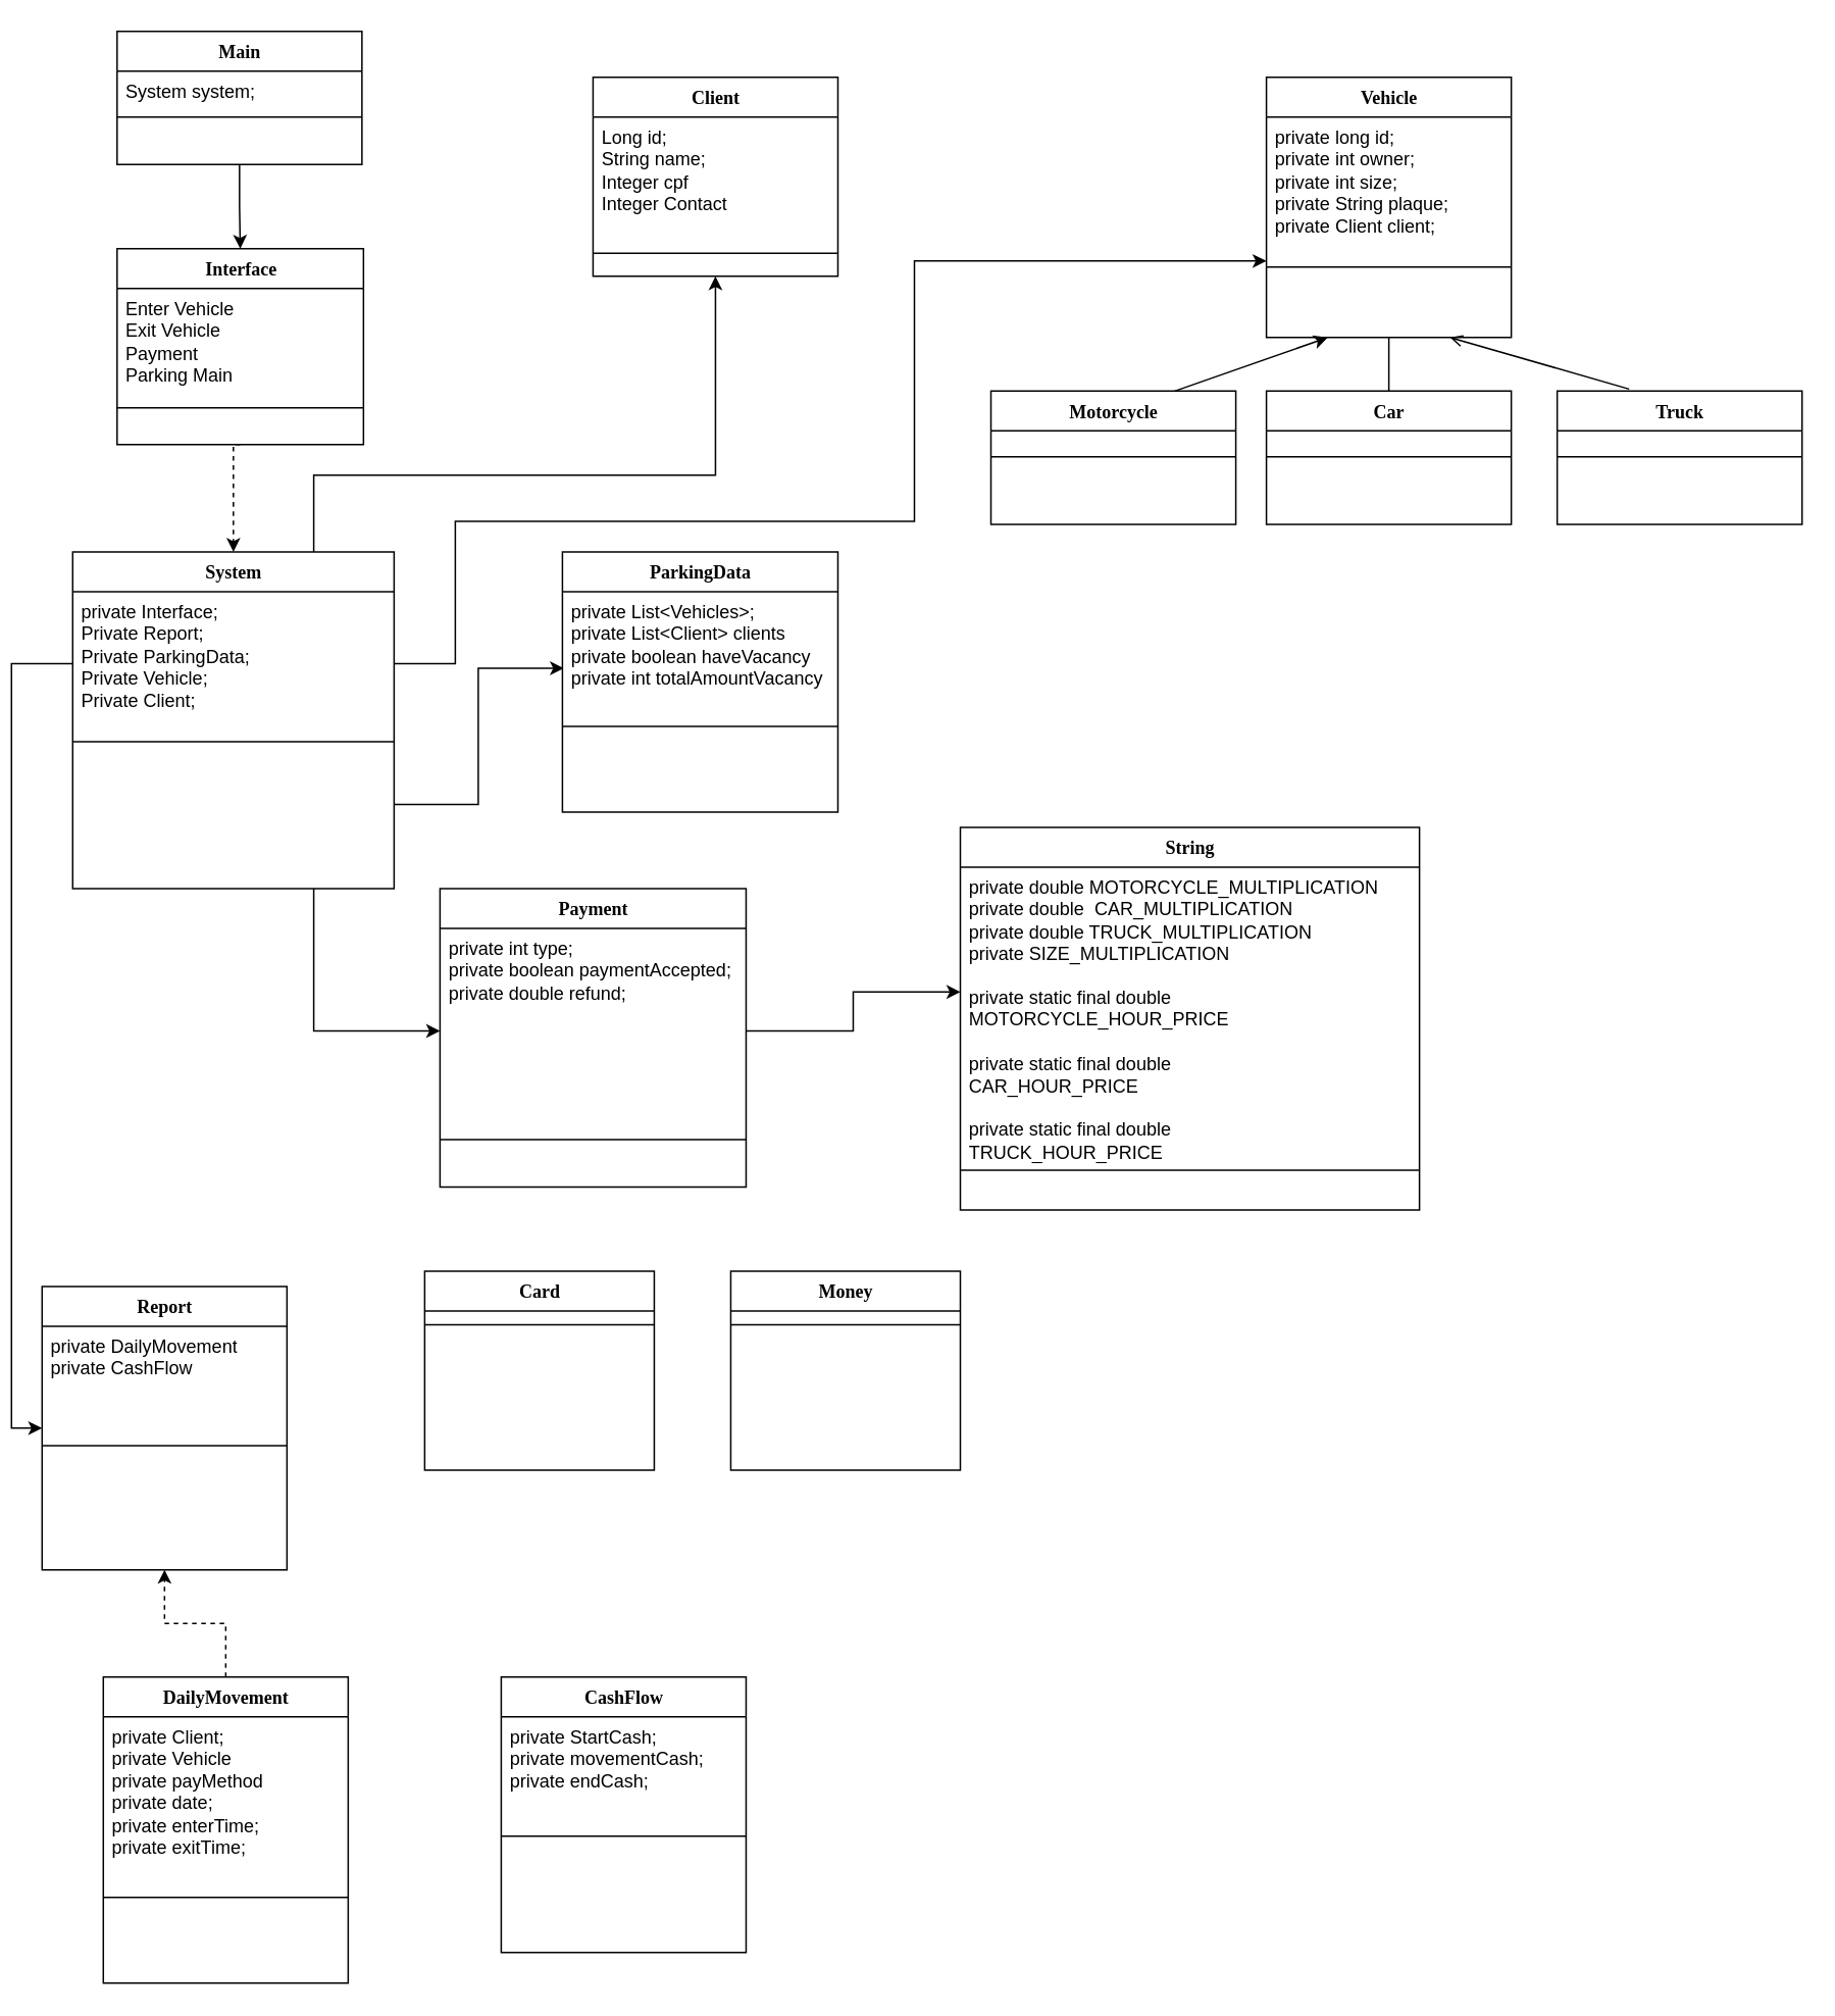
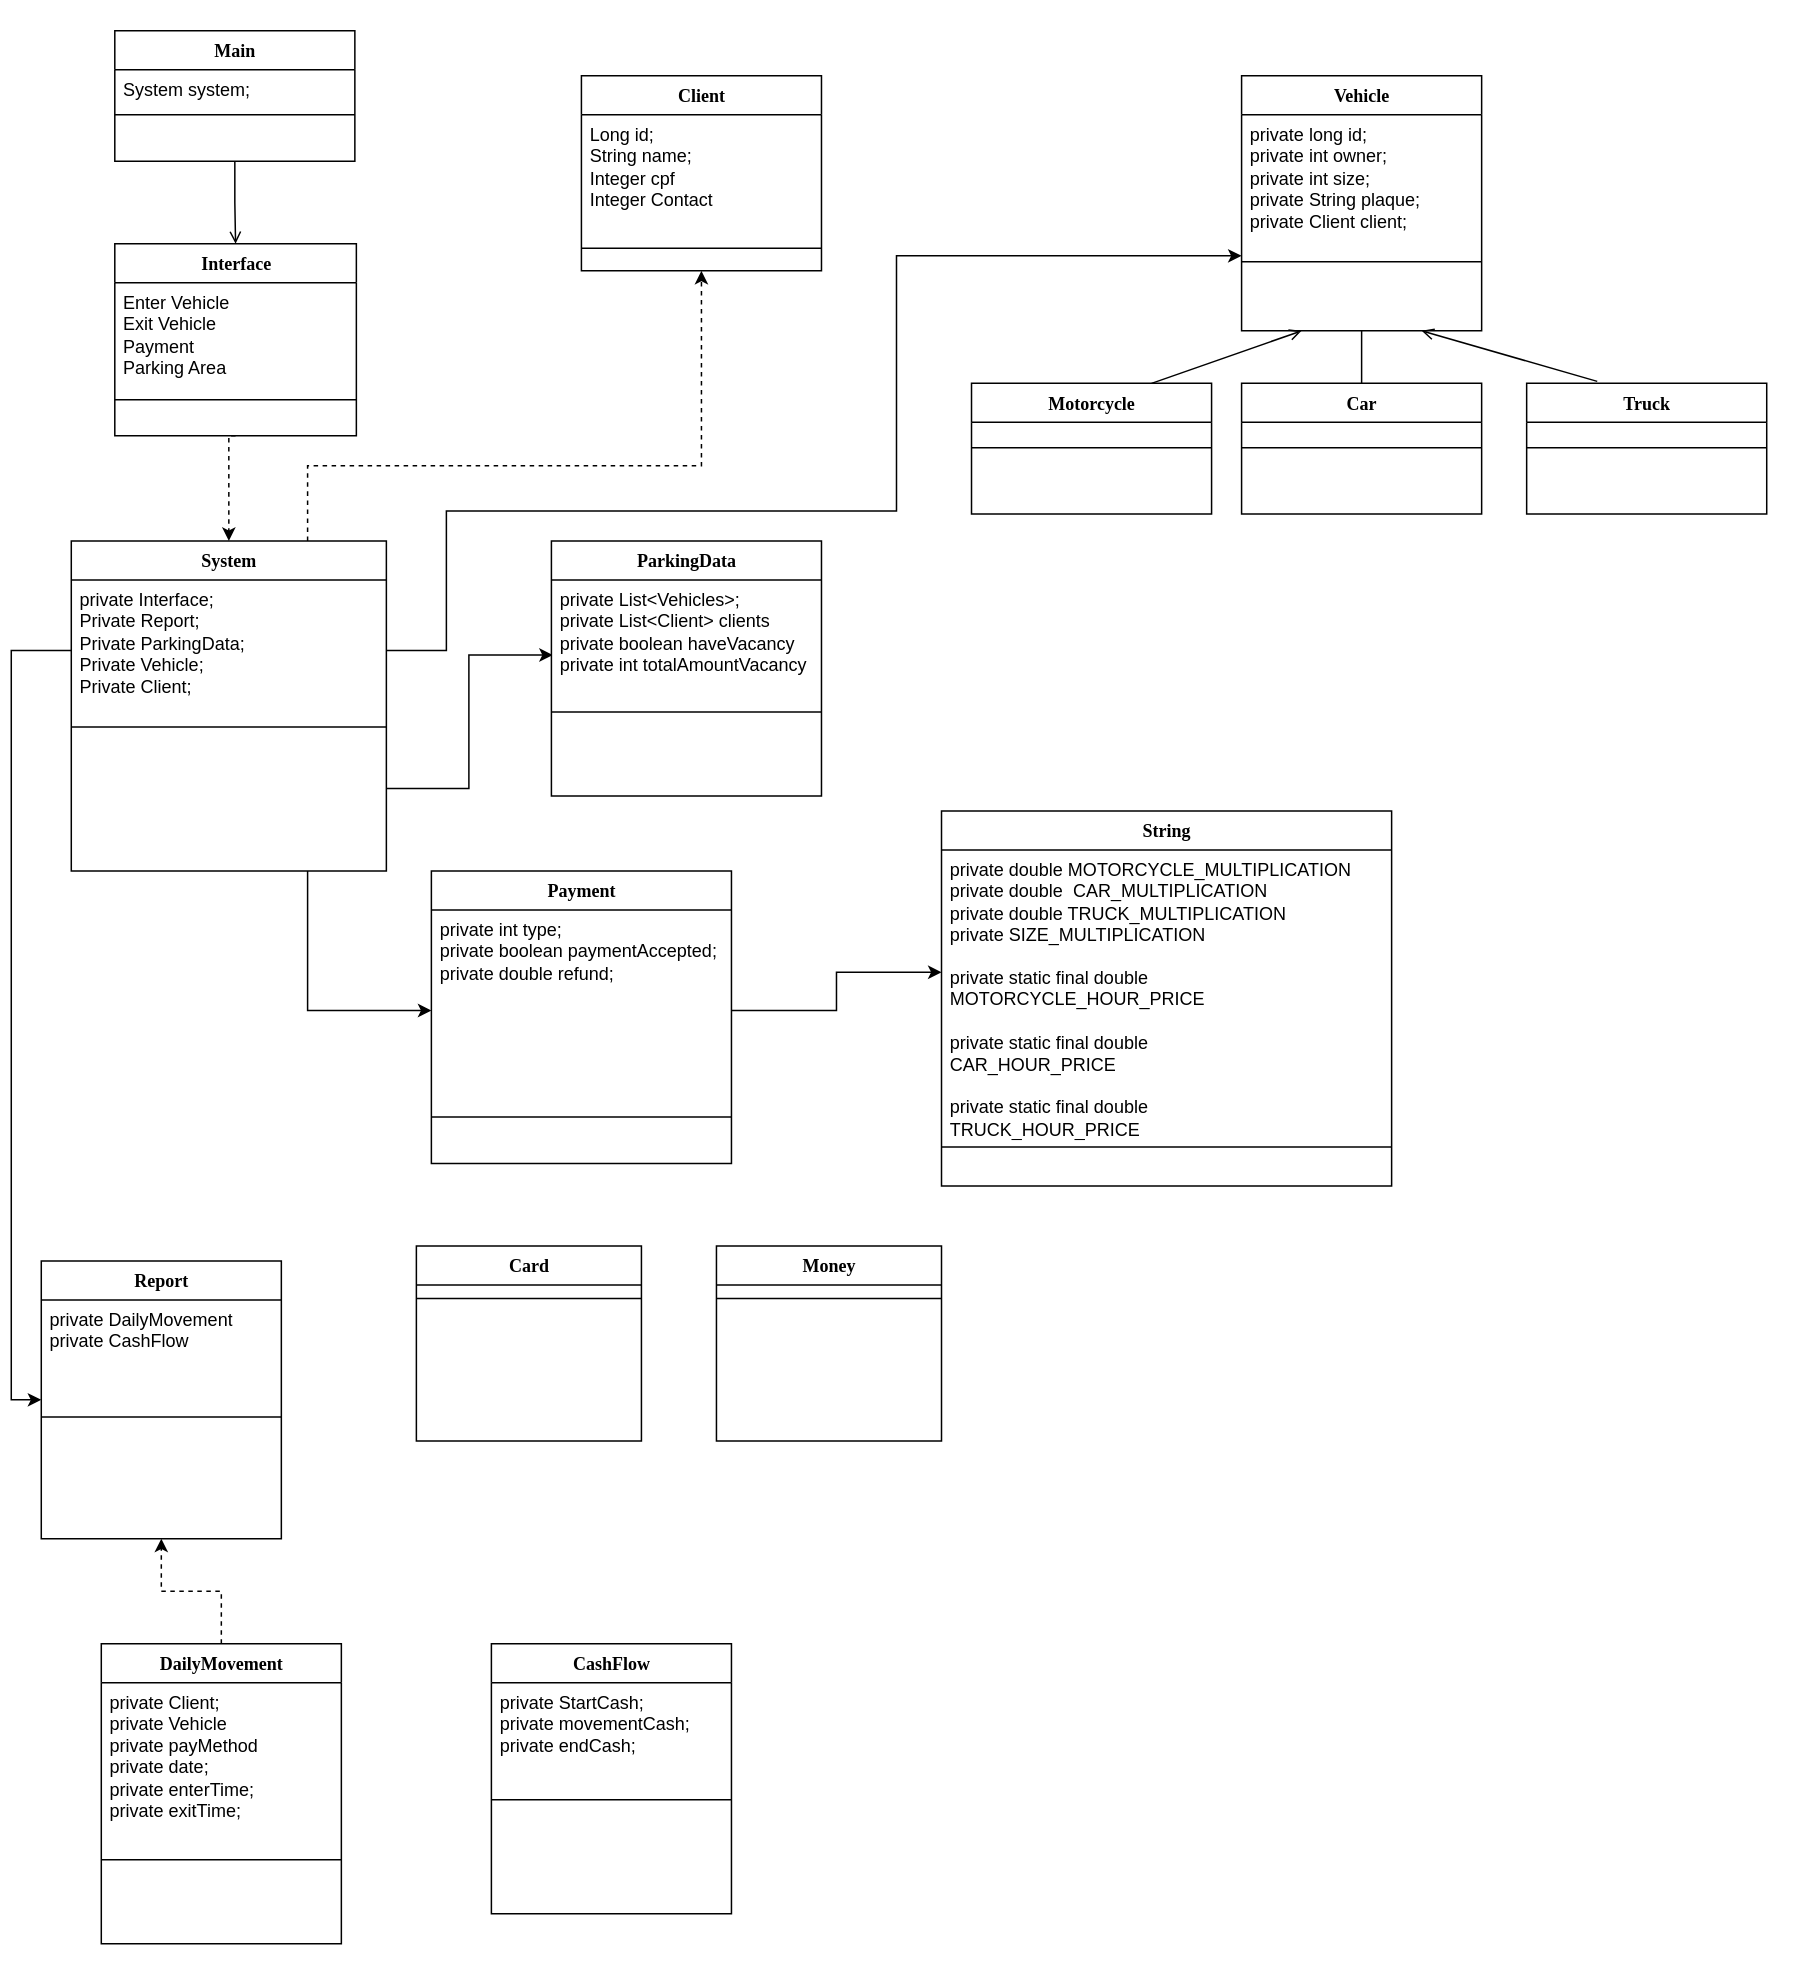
- <mxCell id="2" style="edgeStyle=orthogonalEdgeStyle;rounded=0;orthogonalLoop=1;jettySize=auto;html=1;exitX=0.5;exitY=1;exitDx=0;exitDy=0;entryX=0.5;entryY=0;entryDx=0;entryDy=0;" edge="1" parent="1" source="3" target="28"><mxGeometry relative="1" as="geometry" /></mxCell>
+ <mxCell id="2" style="edgeStyle=orthogonalEdgeStyle;rounded=0;orthogonalLoop=1;jettySize=auto;html=1;exitX=0.5;exitY=1;exitDx=0;exitDy=0;entryX=0.5;entryY=0;entryDx=0;entryDy=0;endArrow=open;" edge="1" parent="1" source="3" target="28"><mxGeometry relative="1" as="geometry" /></mxCell>
- <mxCell id="47" value="" style="endArrow=classic;html=1;exitX=0.75;exitY=0;exitDx=0;exitDy=0;entryX=0.25;entryY=1;entryDx=0;entryDy=0;" parent="1" source="15" target="12" edge="1"><mxGeometry width="50" height="50" relative="1" as="geometry"><mxPoint x="820" y="305" as="sourcePoint" /><mxPoint x="870" y="255" as="targetPoint" /></mxGeometry></mxCell>
+ <mxCell id="47" value="" style="endArrow=open;html=1;exitX=0.75;exitY=0;exitDx=0;exitDy=0;entryX=0.25;entryY=1;entryDx=0;entryDy=0;" parent="1" source="15" target="12" edge="1"><mxGeometry width="50" height="50" relative="1" as="geometry"><mxPoint x="820" y="305" as="sourcePoint" /><mxPoint x="870" y="255" as="targetPoint" /></mxGeometry></mxCell>
- <mxCell id="29" value="Enter Vehicle&lt;br&gt;Exit Vehicle&lt;br&gt;Payment&lt;br&gt;Parking Main" style="text;html=1;strokeColor=none;fillColor=none;align=left;verticalAlign=top;spacingLeft=4;spacingRight=4;whiteSpace=wrap;overflow=hidden;rotatable=0;points=[[0,0.5],[1,0.5]];portConstraint=eastwest;" parent="28" vertex="1"><mxGeometry y="26" width="161" height="74" as="geometry" /></mxCell>
+ <mxCell id="29" value="Enter Vehicle&lt;br&gt;Exit Vehicle&lt;br&gt;Payment&lt;br&gt;Parking Area" style="text;html=1;strokeColor=none;fillColor=none;align=left;verticalAlign=top;spacingLeft=4;spacingRight=4;whiteSpace=wrap;overflow=hidden;rotatable=0;points=[[0,0.5],[1,0.5]];portConstraint=eastwest;" parent="28" vertex="1"><mxGeometry y="26" width="161" height="74" as="geometry" /></mxCell>
- <mxCell id="8" style="edgeStyle=orthogonalEdgeStyle;rounded=0;orthogonalLoop=1;jettySize=auto;html=1;exitX=0.75;exitY=0;exitDx=0;exitDy=0;entryX=0.5;entryY=1;entryDx=0;entryDy=0;" edge="1" parent="1" source="9" target="44"><mxGeometry relative="1" as="geometry"><Array as="points"><mxPoint x="198" y="310" /><mxPoint x="460" y="310" /></Array></mxGeometry></mxCell>
+ <mxCell id="8" style="edgeStyle=orthogonalEdgeStyle;rounded=0;orthogonalLoop=1;jettySize=auto;html=1;exitX=0.75;exitY=0;exitDx=0;exitDy=0;entryX=0.5;entryY=1;entryDx=0;entryDy=0;dashed=1;" edge="1" parent="1" source="9" target="44"><mxGeometry relative="1" as="geometry"><Array as="points"><mxPoint x="198" y="310" /><mxPoint x="460" y="310" /></Array></mxGeometry></mxCell>
